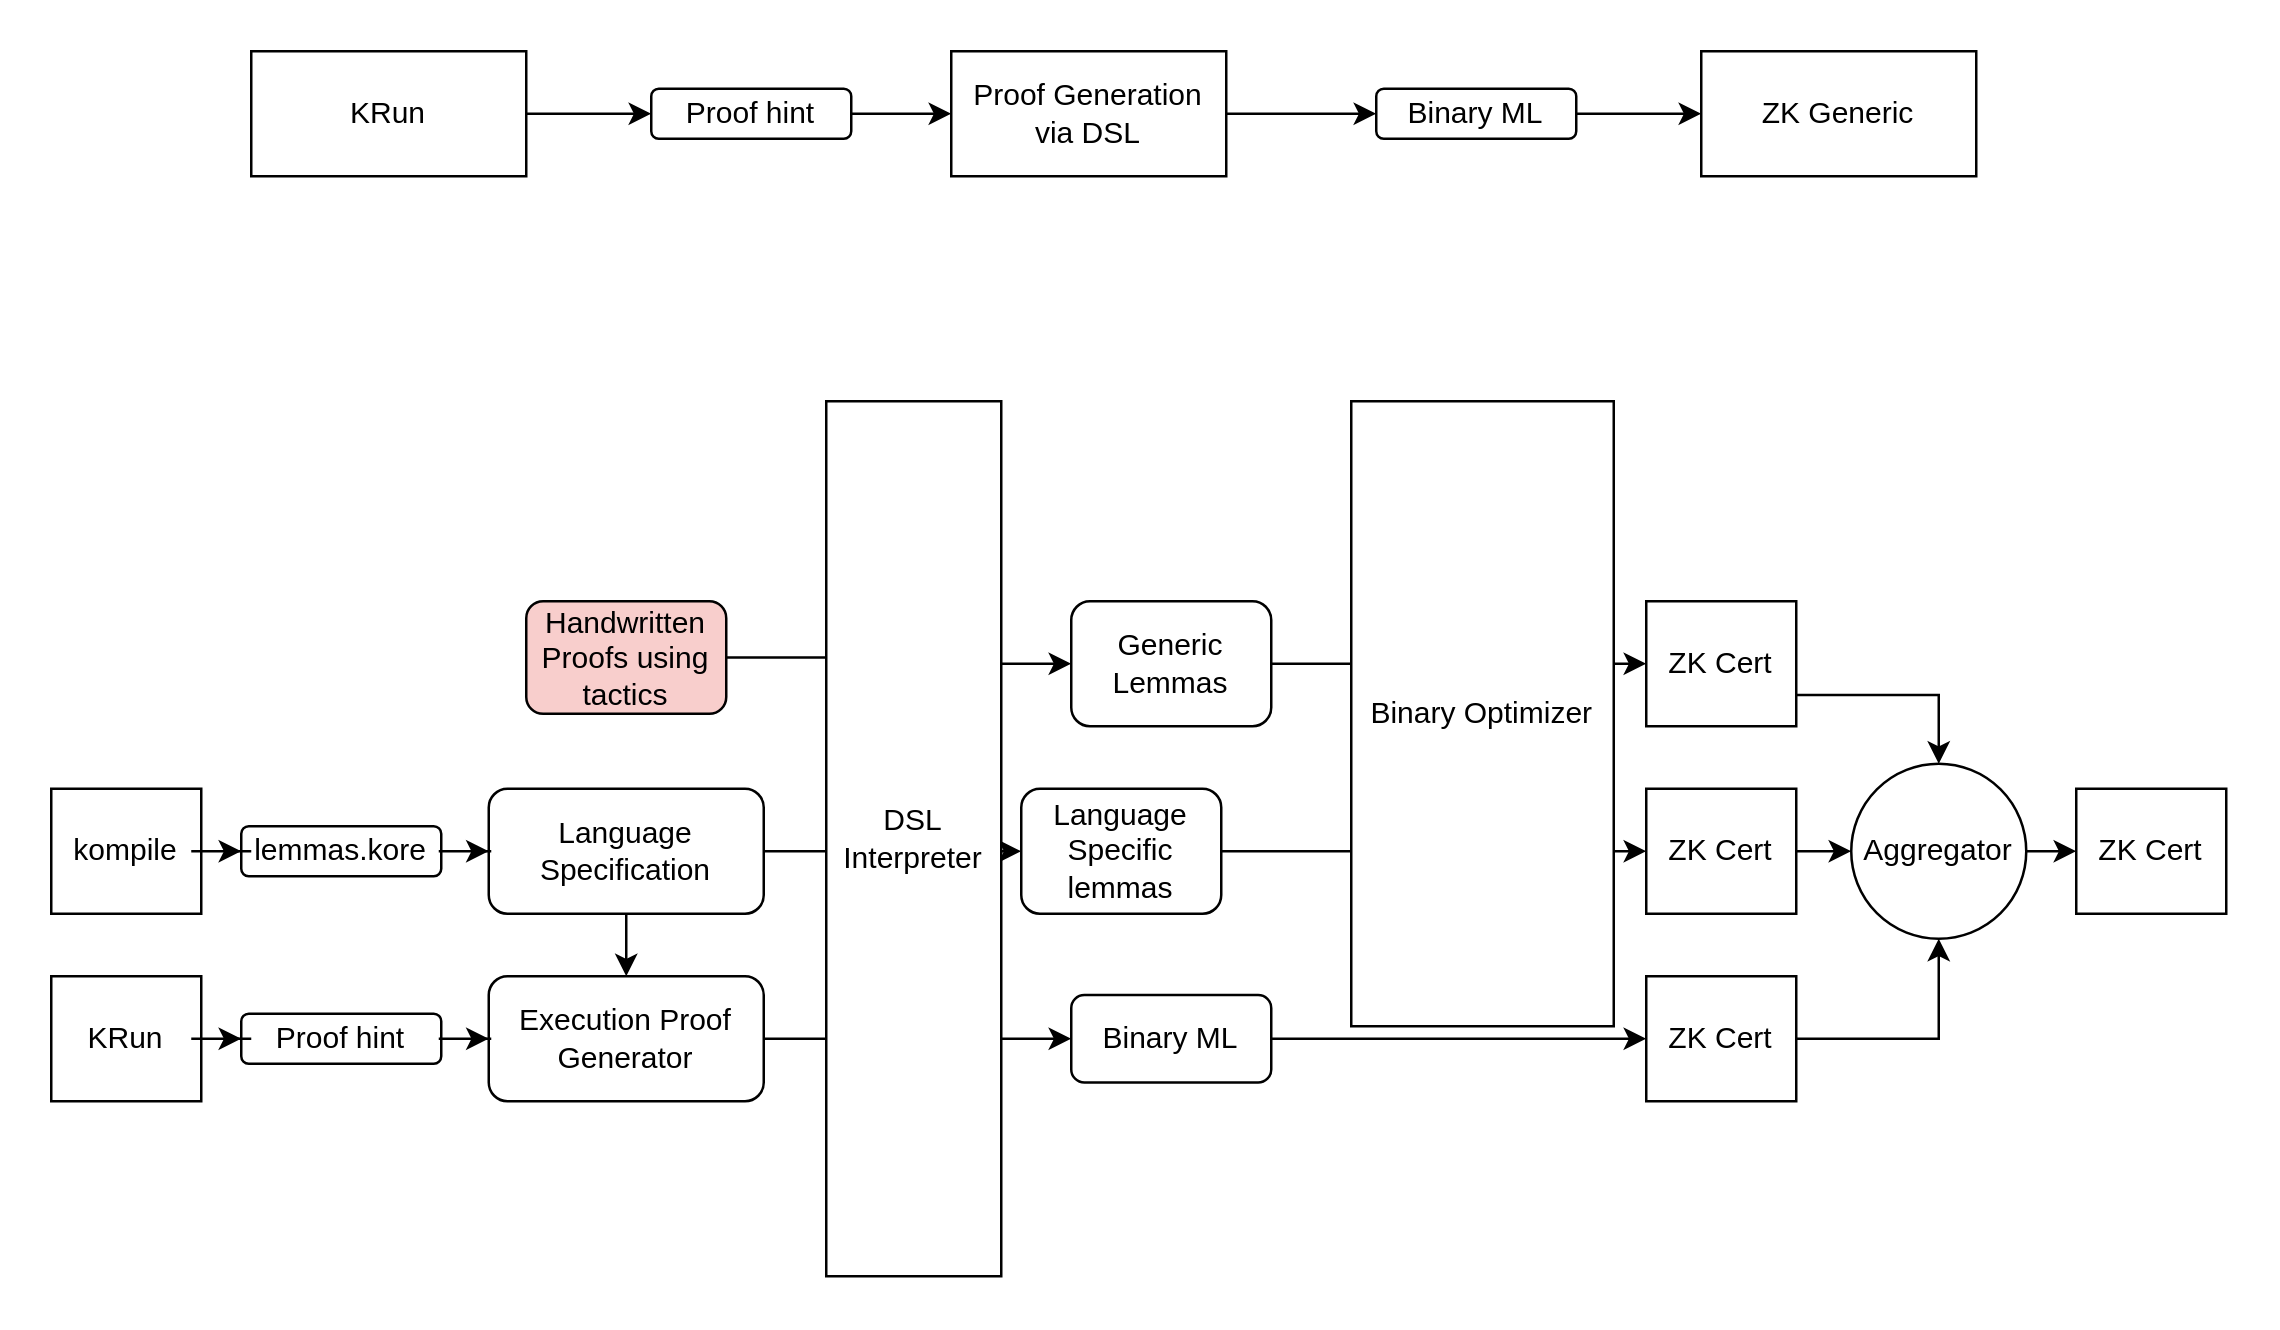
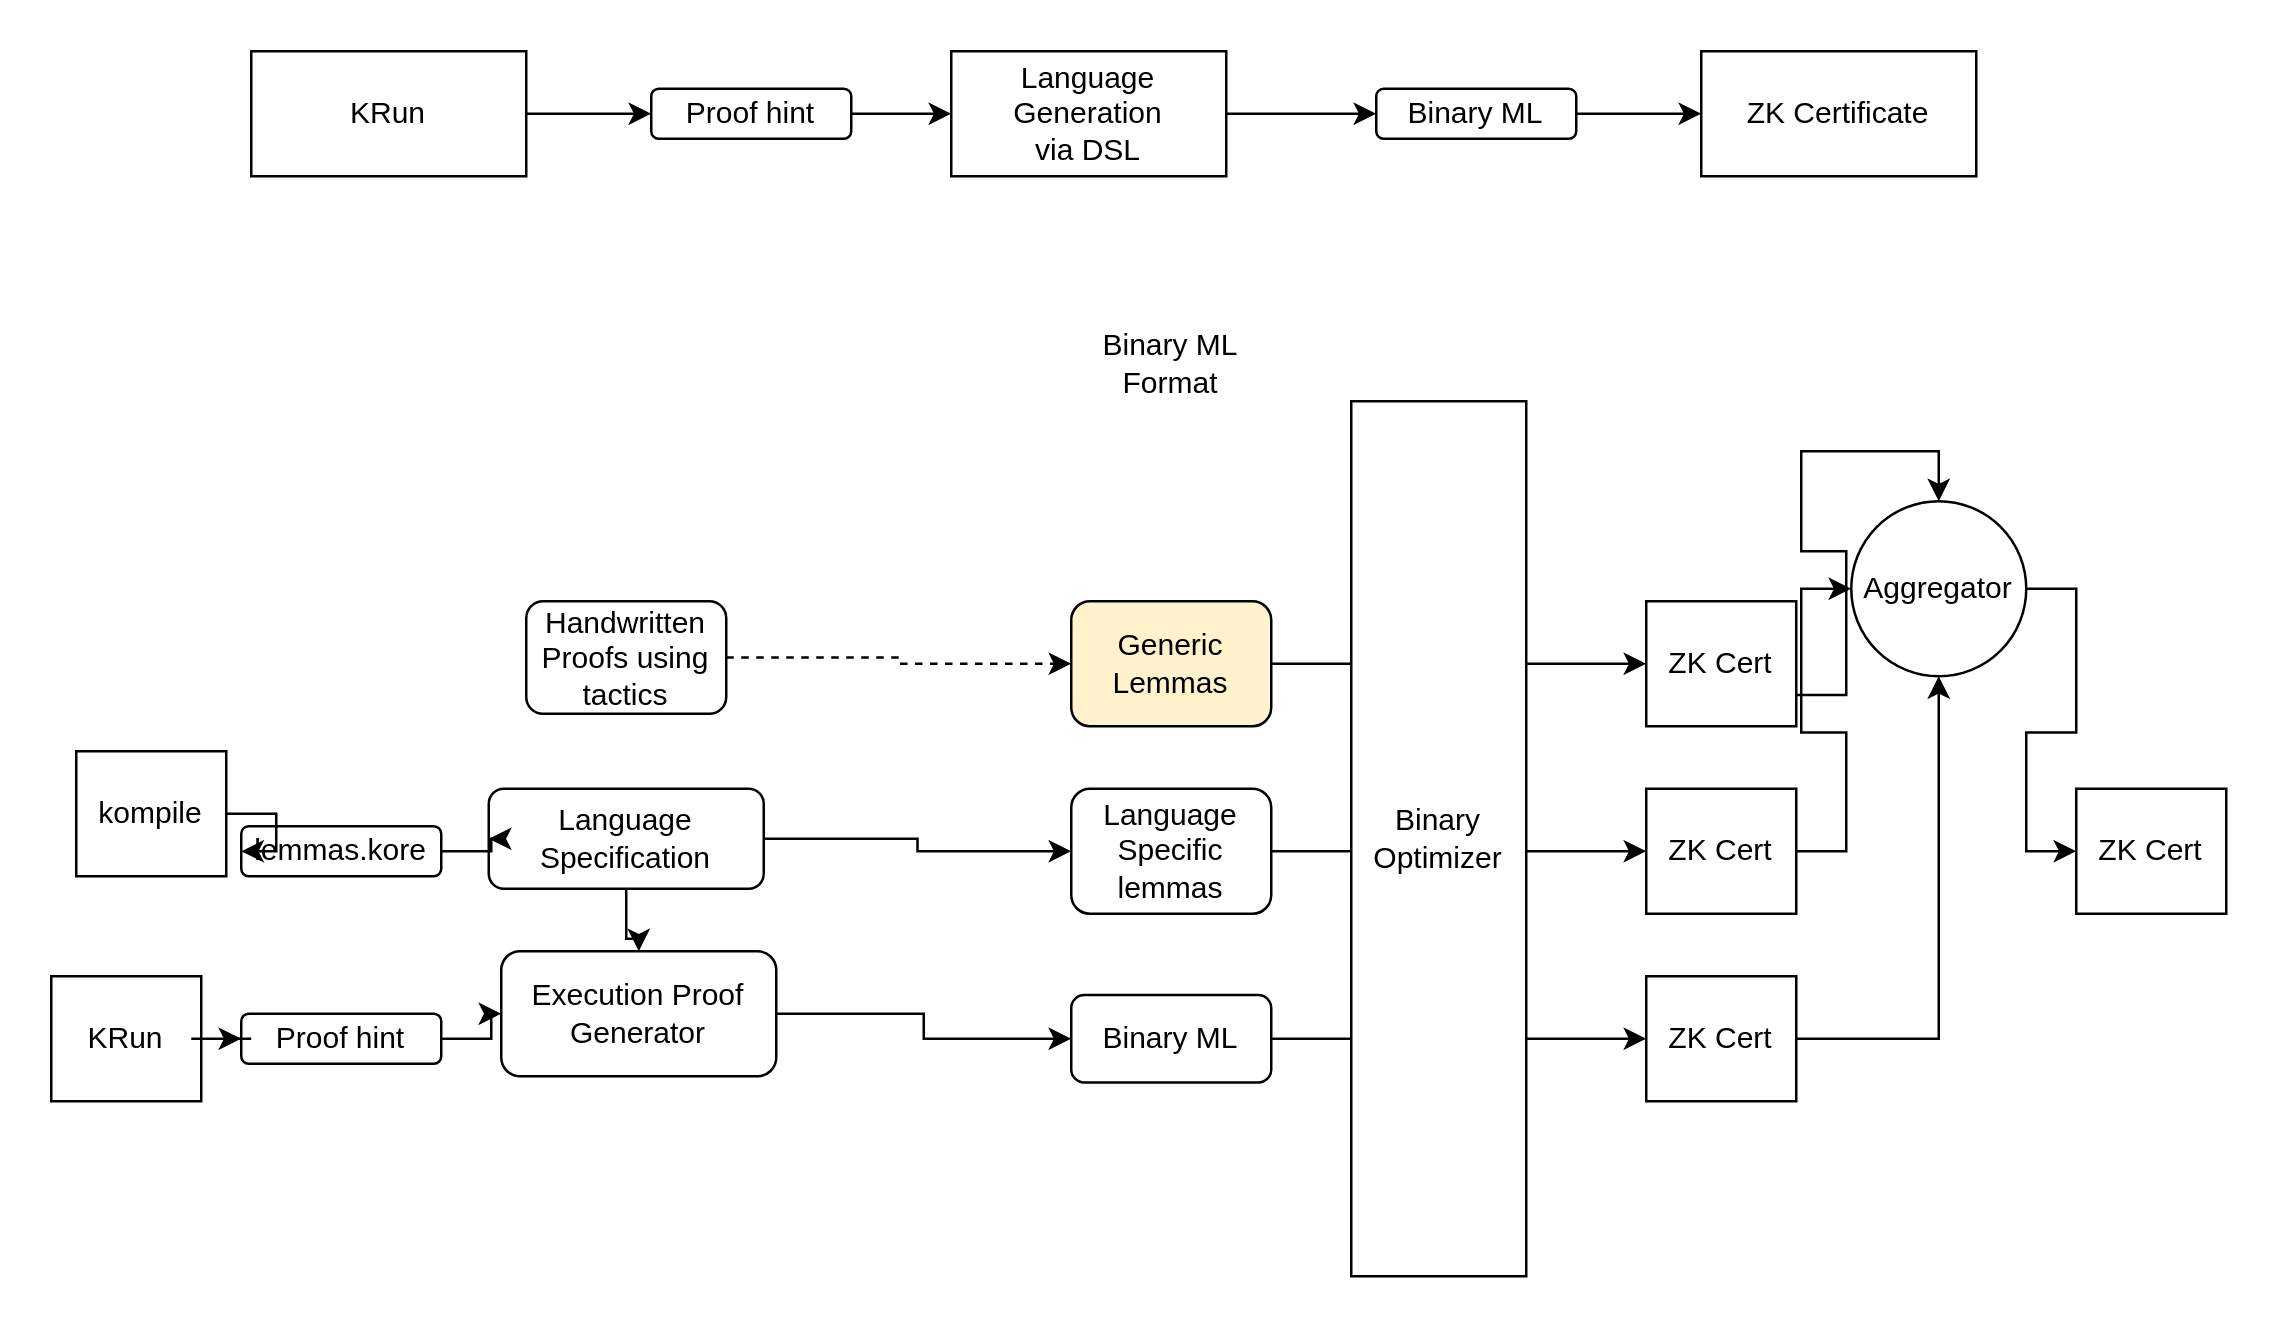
- <mxCell id="6" value="&lt;div&gt;Proof Generation&lt;/div&gt;&lt;div&gt;via DSL&lt;br&gt;&lt;/div&gt;" style="html=1;whiteSpace=wrap;" vertex="1" parent="2"><mxGeometry x="280" width="110" height="50" as="geometry" /></mxCell>
+ <mxCell id="6" value="&lt;div&gt;Language Generation&lt;/div&gt;&lt;div&gt;via DSL&lt;br&gt;&lt;/div&gt;" style="html=1;whiteSpace=wrap;" vertex="1" parent="2"><mxGeometry x="280" width="110" height="50" as="geometry" /></mxCell>
- <mxCell id="8" value="ZK Generic" style="html=1;whiteSpace=wrap;" vertex="1" parent="2"><mxGeometry x="580" width="110" height="50" as="geometry" /></mxCell>
+ <mxCell id="8" value="ZK Certificate" style="html=1;whiteSpace=wrap;" vertex="1" parent="2"><mxGeometry x="580" width="110" height="50" as="geometry" /></mxCell>
+ <mxCell id="39" value="Binary ML Format" style="text;html=1;strokeColor=none;fillColor=none;align=center;verticalAlign=middle;whiteSpace=wrap;rounded=0;" vertex="1" parent="12"><mxGeometry x="418" width="60" height="30" as="geometry" /></mxCell>
- <mxCell id="31" value="Handwritten Proofs using tactics" style="rounded=1;whiteSpace=wrap;html=1;fillColor=#f8cecc;" vertex="1" parent="12"><mxGeometry x="190" y="110" width="80" height="45" as="geometry" /></mxCell>
+ <mxCell id="31" value="Handwritten Proofs using tactics" style="rounded=1;whiteSpace=wrap;html=1;" vertex="1" parent="12"><mxGeometry x="190" y="110" width="80" height="45" as="geometry" /></mxCell>
- <mxCell id="34" style="edgeStyle=orthogonalEdgeStyle;rounded=0;orthogonalLoop=1;jettySize=auto;html=1;exitX=1;exitY=0.5;exitDx=0;exitDy=0;" edge="1" parent="12" source="31" target="33"><mxGeometry relative="1" as="geometry" /></mxCell>
+ <mxCell id="34" style="edgeStyle=orthogonalEdgeStyle;rounded=0;orthogonalLoop=1;jettySize=auto;html=1;exitX=1;exitY=0.5;exitDx=0;exitDy=0;dashed=1;" edge="1" parent="12" source="31" target="33"><mxGeometry relative="1" as="geometry" /></mxCell>
- <mxCell id="33" value="&lt;div&gt;Generic Lemmas&lt;br&gt;&lt;/div&gt;" style="rounded=1;whiteSpace=wrap;html=1;" vertex="1" parent="12"><mxGeometry x="408" y="110" width="80" height="50" as="geometry" /></mxCell>
+ <mxCell id="33" value="&lt;div&gt;Generic Lemmas&lt;br&gt;&lt;/div&gt;" style="rounded=1;whiteSpace=wrap;html=1;fillColor=#fff2cc;" vertex="1" parent="12"><mxGeometry x="408" y="110" width="80" height="50" as="geometry" /></mxCell>
- <mxCell id="35" value="&lt;div align=&quot;center&quot;&gt;Binary Optimizer&lt;br&gt;&lt;/div&gt;" style="html=1;whiteSpace=wrap;strokeColor=default;direction=east;align=center;" vertex="1" parent="12"><mxGeometry x="520" y="30" width="105" height="250" as="geometry" /></mxCell>
+ <mxCell id="35" value="&lt;div align=&quot;center&quot;&gt;Binary Optimizer&lt;br&gt;&lt;/div&gt;" style="html=1;whiteSpace=wrap;strokeColor=default;direction=east;align=center;" vertex="1" parent="12"><mxGeometry x="520" y="30" width="70" height="350" as="geometry" /></mxCell>
- <mxCell id="36" value="&lt;div align=&quot;center&quot;&gt;DSL &lt;br&gt;Interpreter&lt;/div&gt;" style="html=1;whiteSpace=wrap;strokeColor=default;direction=east;align=center;" vertex="1" parent="12"><mxGeometry x="310" y="30" width="70" height="350" as="geometry" /></mxCell>
- <mxCell id="22" value="kompile" style="html=1;whiteSpace=wrap;" vertex="1" parent="12"><mxGeometry y="185" width="60" height="50" as="geometry" /></mxCell>
+ <mxCell id="22" value="kompile" style="html=1;whiteSpace=wrap;" vertex="1" parent="12"><mxGeometry x="10" y="170" width="60" height="50" as="geometry" /></mxCell>
- <mxCell id="26" value=" Language Specification" style="html=1;whiteSpace=wrap;rounded=1;" vertex="1" parent="12"><mxGeometry x="175" y="185" width="110" height="50" as="geometry" /></mxCell>
+ <mxCell id="26" value=" Language Specification" style="html=1;whiteSpace=wrap;rounded=1;" vertex="1" parent="12"><mxGeometry x="175" y="185" width="110" height="40" as="geometry" /></mxCell>
- <mxCell id="29" value="&lt;div&gt;Language Specific&lt;/div&gt;&lt;div&gt;lemmas&lt;/div&gt;" style="rounded=1;whiteSpace=wrap;html=1;" vertex="1" parent="12"><mxGeometry x="388" y="185" width="80" height="50" as="geometry" /></mxCell>
+ <mxCell id="29" value="&lt;div&gt;Language Specific&lt;/div&gt;&lt;div&gt;lemmas&lt;/div&gt;" style="rounded=1;whiteSpace=wrap;html=1;" vertex="1" parent="12"><mxGeometry x="408" y="185" width="80" height="50" as="geometry" /></mxCell>
- <mxCell id="40" value="Aggregator" style="ellipse;whiteSpace=wrap;html=1;" vertex="1" parent="12"><mxGeometry x="720" y="175" width="70" height="70" as="geometry" /></mxCell>
+ <mxCell id="40" value="Aggregator" style="ellipse;whiteSpace=wrap;html=1;" vertex="1" parent="12"><mxGeometry x="720" y="70" width="70" height="70" as="geometry" /></mxCell>
- <mxCell id="16" value="&lt;div&gt;Execution Proof Generator&lt;br&gt;&lt;/div&gt;" style="html=1;whiteSpace=wrap;rounded=1;" vertex="1" parent="12"><mxGeometry x="175" y="260" width="110" height="50" as="geometry" /></mxCell>
+ <mxCell id="16" value="&lt;div&gt;Execution Proof Generator&lt;br&gt;&lt;/div&gt;" style="html=1;whiteSpace=wrap;rounded=1;" vertex="1" parent="12"><mxGeometry x="180" y="250" width="110" height="50" as="geometry" /></mxCell>
